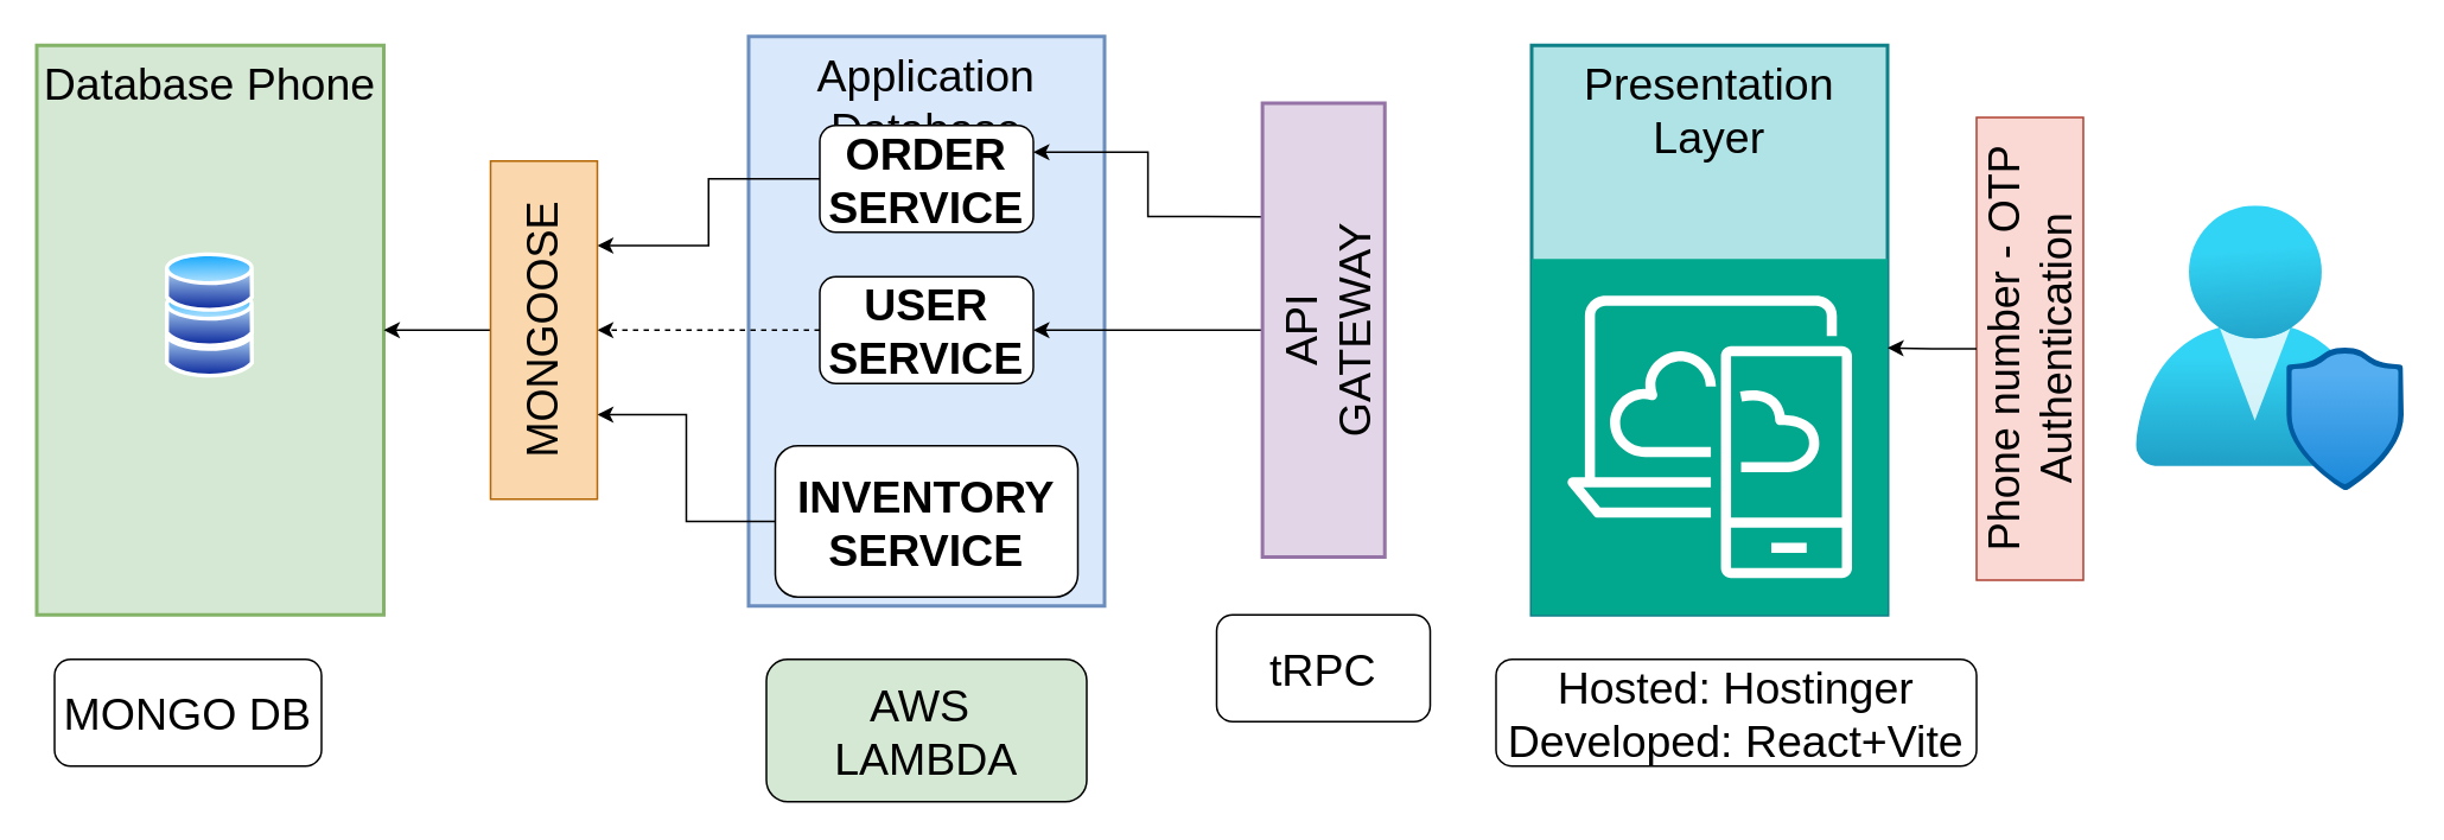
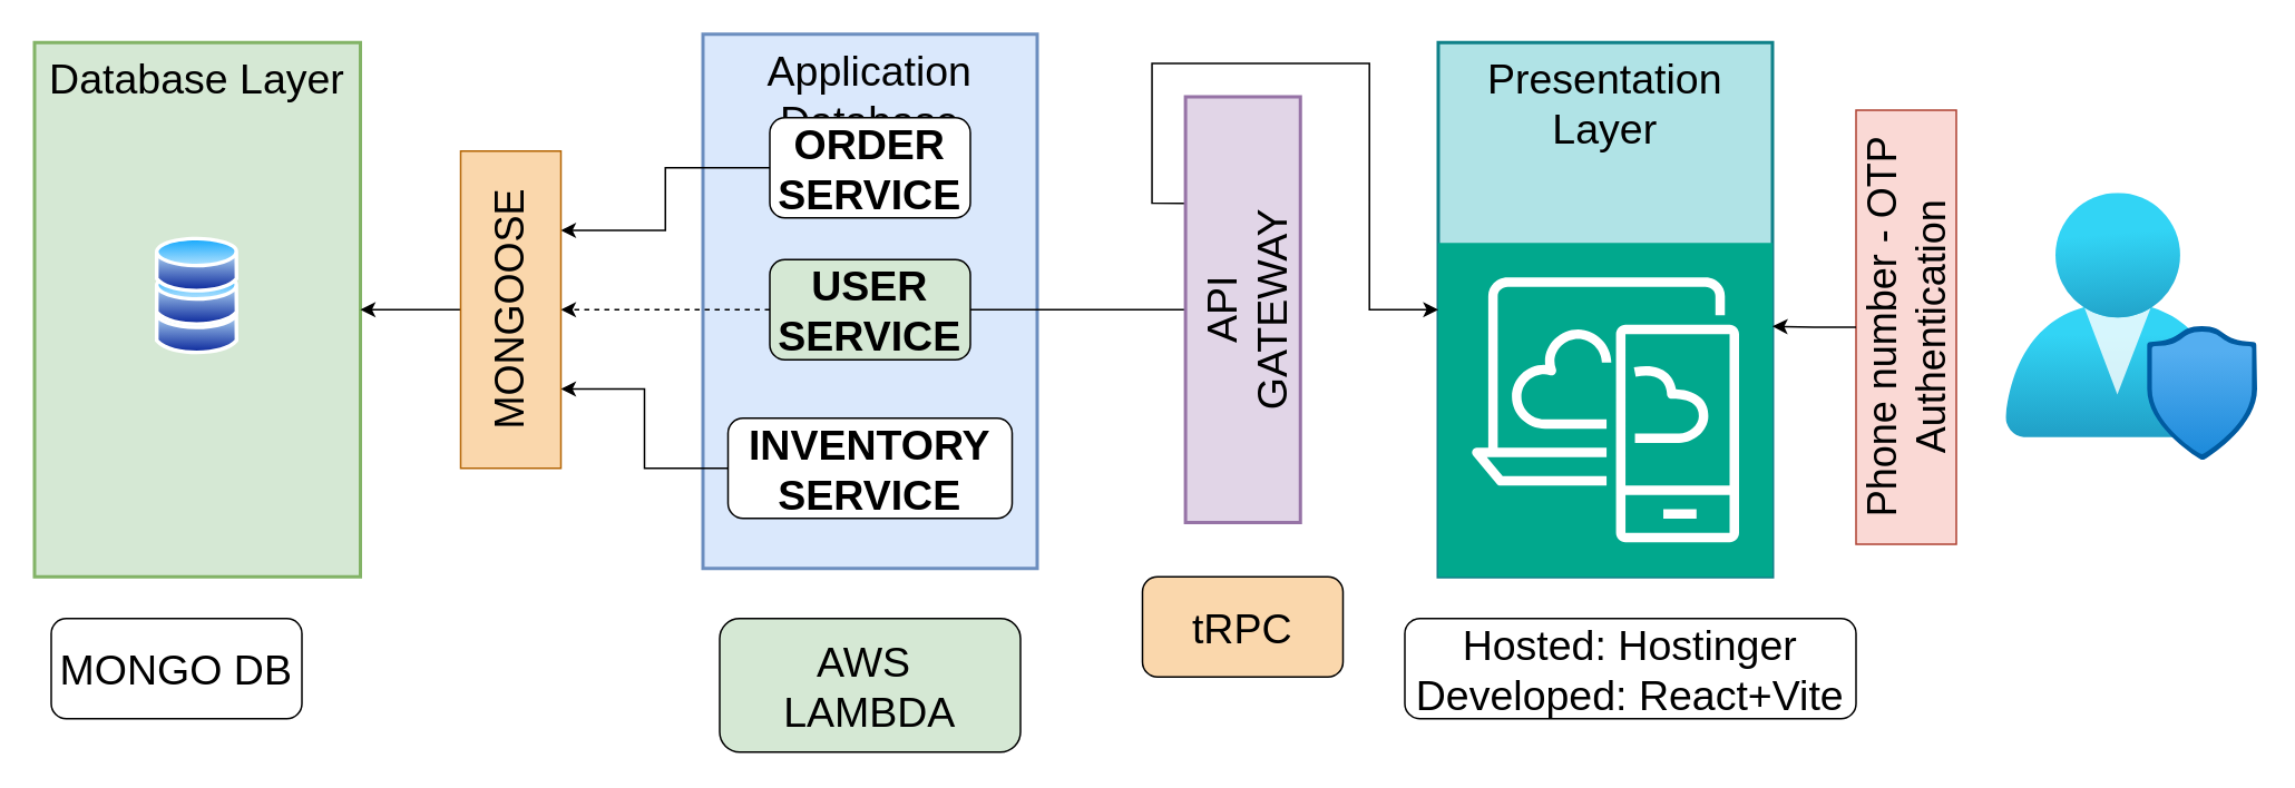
- <mxCell id="2" value="Database Phone" style="whiteSpace=wrap;strokeWidth=2;verticalAlign=top;fillColor=#d5e8d4;strokeColor=#82b366;fontSize=25;" parent="1" vertex="1"><mxGeometry x="20" y="25" width="195" height="320" as="geometry" /></mxCell>
+ <mxCell id="2" value="Database Layer" style="whiteSpace=wrap;strokeWidth=2;verticalAlign=top;fillColor=#d5e8d4;strokeColor=#82b366;fontSize=25;" parent="1" vertex="1"><mxGeometry x="20" y="25" width="195" height="320" as="geometry" /></mxCell>
- <mxCell id="5" style="edgeStyle=orthogonalEdgeStyle;rounded=0;orthogonalLoop=1;jettySize=auto;html=1;exitX=0.75;exitY=0;exitDx=0;exitDy=0;entryX=1;entryY=0.25;entryDx=0;entryDy=0;fontSize=25;" edge="1" parent="1" source="7" target="9"><mxGeometry relative="1" as="geometry" /></mxCell>
+ <mxCell id="5" style="edgeStyle=orthogonalEdgeStyle;rounded=0;orthogonalLoop=1;jettySize=auto;html=1;exitX=0.75;exitY=0;exitDx=0;exitDy=0;fontSize=25;" edge="1" parent="1" source="7" target="4"><mxGeometry relative="1" as="geometry" /></mxCell>
- <mxCell id="11" value="&lt;b style=&quot;font-size: 25px;&quot;&gt;USER&lt;/b&gt;&lt;div style=&quot;font-size: 25px;&quot;&gt;&lt;b style=&quot;font-size: 25px;&quot;&gt;SERVICE&lt;/b&gt;&lt;/div&gt;" style="rounded=1;whiteSpace=wrap;html=1;fontSize=25;" vertex="1" parent="1"><mxGeometry x="460" y="155" width="120" height="60" as="geometry" /></mxCell>
+ <mxCell id="11" value="&lt;b style=&quot;font-size: 25px;&quot;&gt;USER&lt;/b&gt;&lt;div style=&quot;font-size: 25px;&quot;&gt;&lt;b style=&quot;font-size: 25px;&quot;&gt;SERVICE&lt;/b&gt;&lt;/div&gt;" style="rounded=1;whiteSpace=wrap;html=1;fontSize=25;fillColor=#d5e8d4;" vertex="1" parent="1"><mxGeometry x="460" y="155" width="120" height="60" as="geometry" /></mxCell>
- <mxCell id="6" style="edgeStyle=orthogonalEdgeStyle;rounded=0;orthogonalLoop=1;jettySize=auto;html=1;exitX=0.5;exitY=0;exitDx=0;exitDy=0;entryX=1;entryY=0.5;entryDx=0;entryDy=0;fontSize=25;" edge="1" parent="1" source="7" target="11"><mxGeometry relative="1" as="geometry" /></mxCell>
+ <mxCell id="6" style="edgeStyle=orthogonalEdgeStyle;rounded=0;orthogonalLoop=1;jettySize=auto;html=1;exitX=0.5;exitY=0;exitDx=0;exitDy=0;entryX=1;entryY=0.5;entryDx=0;entryDy=0;fontSize=25;endArrow=none;" edge="1" parent="1" source="7" target="11"><mxGeometry relative="1" as="geometry" /></mxCell>
- <mxCell id="13" value="&lt;font style=&quot;font-size: 25px;&quot;&gt;&lt;font face=&quot;Arial, sans-serif&quot; style=&quot;font-size: 25px;&quot;&gt;&lt;span style=&quot;white-space-collapse: preserve; font-size: 25px;&quot;&gt;&lt;b style=&quot;font-size: 25px;&quot;&gt;INVENTORY&lt;/b&gt;&lt;/span&gt;&lt;/font&gt;&lt;br style=&quot;font-size: 25px;&quot;&gt;&lt;/font&gt;&lt;div style=&quot;font-size: 25px;&quot;&gt;&lt;span style=&quot;font-size: 25px;&quot;&gt;&lt;span style=&quot;font-family: Arial, sans-serif; background-color: transparent; font-weight: 700; font-variant-numeric: normal; font-variant-east-asian: normal; font-variant-alternates: normal; font-variant-position: normal; vertical-align: baseline; white-space-collapse: preserve; font-size: 25px;&quot;&gt;&lt;font style=&quot;font-size: 25px;&quot;&gt;SERVICE&lt;/font&gt;&lt;/span&gt;&lt;/span&gt;&lt;/div&gt;" style="rounded=1;whiteSpace=wrap;html=1;fontSize=25;" vertex="1" parent="1"><mxGeometry x="435" y="250" width="170" height="85" as="geometry" /></mxCell>
+ <mxCell id="13" value="&lt;font style=&quot;font-size: 25px;&quot;&gt;&lt;font face=&quot;Arial, sans-serif&quot; style=&quot;font-size: 25px;&quot;&gt;&lt;span style=&quot;white-space-collapse: preserve; font-size: 25px;&quot;&gt;&lt;b style=&quot;font-size: 25px;&quot;&gt;INVENTORY&lt;/b&gt;&lt;/span&gt;&lt;/font&gt;&lt;br style=&quot;font-size: 25px;&quot;&gt;&lt;/font&gt;&lt;div style=&quot;font-size: 25px;&quot;&gt;&lt;span style=&quot;font-size: 25px;&quot;&gt;&lt;span style=&quot;font-family: Arial, sans-serif; background-color: transparent; font-weight: 700; font-variant-numeric: normal; font-variant-east-asian: normal; font-variant-alternates: normal; font-variant-position: normal; vertical-align: baseline; white-space-collapse: preserve; font-size: 25px;&quot;&gt;&lt;font style=&quot;font-size: 25px;&quot;&gt;SERVICE&lt;/font&gt;&lt;/span&gt;&lt;/span&gt;&lt;/div&gt;" style="rounded=1;whiteSpace=wrap;html=1;fontSize=25;" vertex="1" parent="1"><mxGeometry x="435" y="250" width="170" height="60" as="geometry" /></mxCell>
- <mxCell id="20" value="tRPC" style="rounded=1;whiteSpace=wrap;html=1;fontSize=25;" vertex="1" parent="1"><mxGeometry x="683" y="345" width="120" height="60" as="geometry" /></mxCell>
+ <mxCell id="20" value="tRPC" style="rounded=1;whiteSpace=wrap;html=1;fontSize=25;fillColor=#fad7ac;" vertex="1" parent="1"><mxGeometry x="683" y="345" width="120" height="60" as="geometry" /></mxCell>
